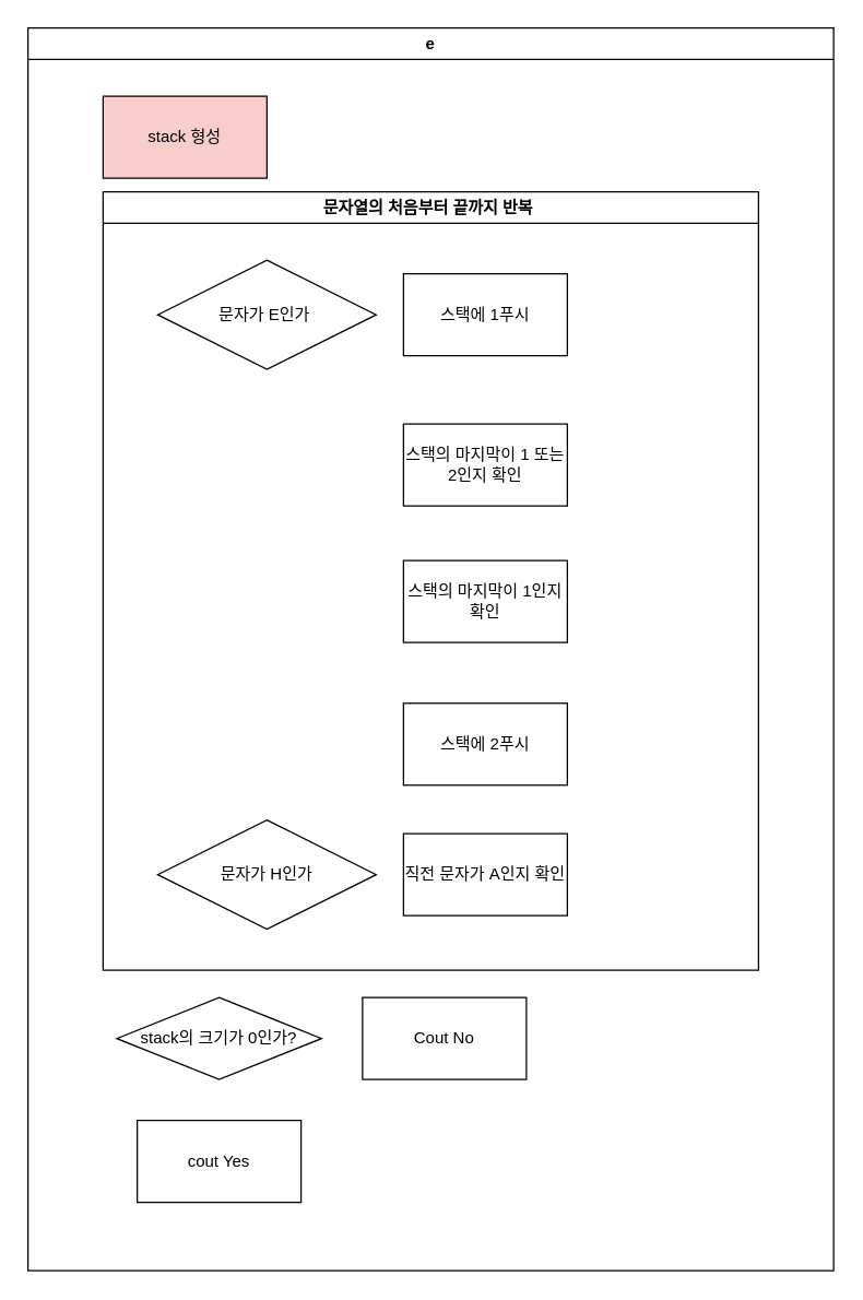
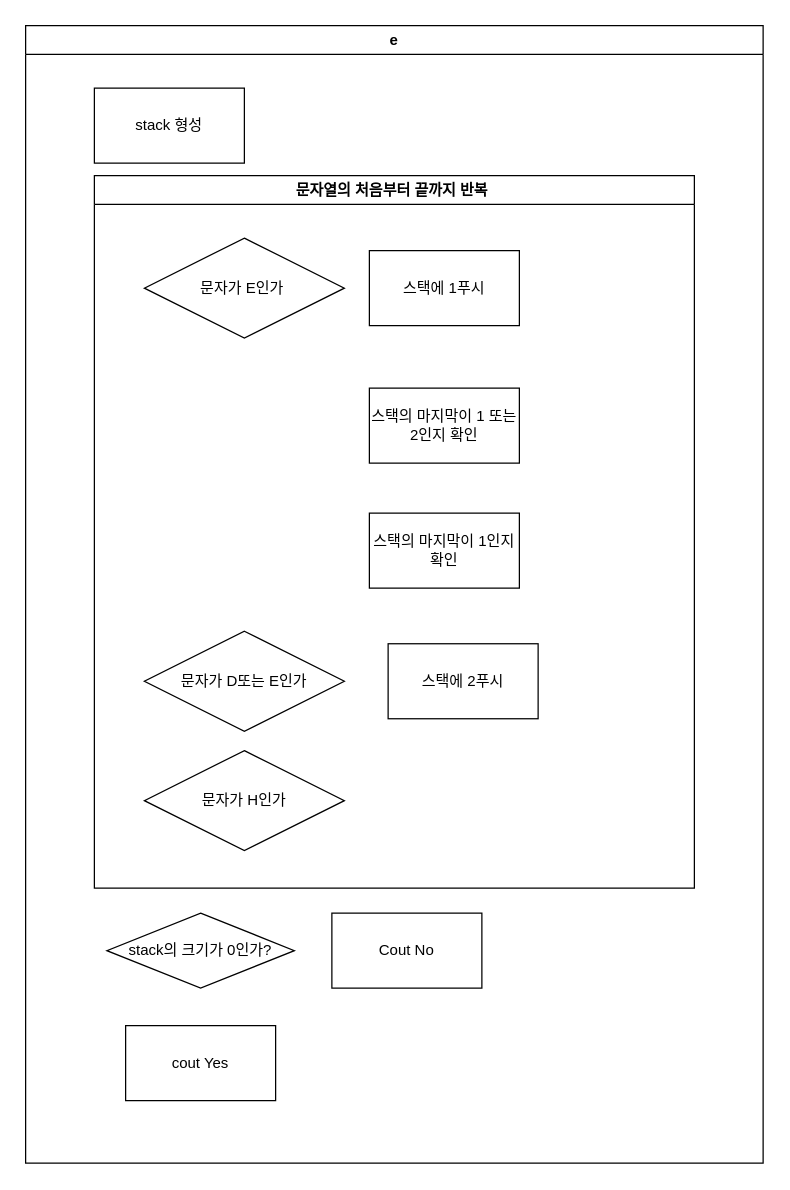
- <mxCell id="12" value="stack 형성" style="rounded=0;whiteSpace=wrap;html=1;fillColor=#f8cecc;" vertex="1" parent="2"><mxGeometry x="55" y="50" width="120" height="60" as="geometry" /></mxCell>
+ <mxCell id="12" value="stack 형성" style="rounded=0;whiteSpace=wrap;html=1;" vertex="1" parent="2"><mxGeometry x="55" y="50" width="120" height="60" as="geometry" /></mxCell>
+ <mxCell id="5" value="문자가 D또는 E인가" style="rhombus;whiteSpace=wrap;html=1;" vertex="1" parent="3"><mxGeometry x="40" y="364.5" width="160" height="80" as="geometry" /></mxCell>
- <mxCell id="6" value="스택에 2푸시" style="whiteSpace=wrap;html=1;" vertex="1" parent="3"><mxGeometry x="220" y="374.5" width="120" height="60" as="geometry" /></mxCell>
+ <mxCell id="6" value="스택에 2푸시" style="whiteSpace=wrap;html=1;" vertex="1" parent="3"><mxGeometry x="235" y="374.5" width="120" height="60" as="geometry" /></mxCell>
- <mxCell id="11" value="직전 문자가 A인지 확인" style="whiteSpace=wrap;html=1;" vertex="1" parent="3"><mxGeometry x="220" y="470" width="120" height="60" as="geometry" /></mxCell>
